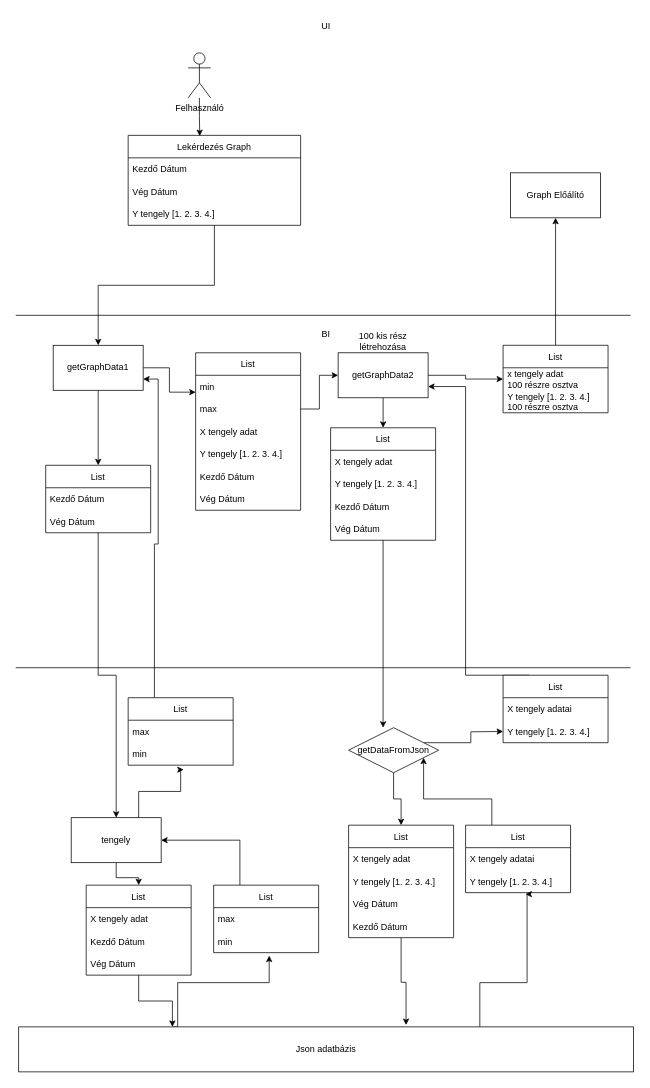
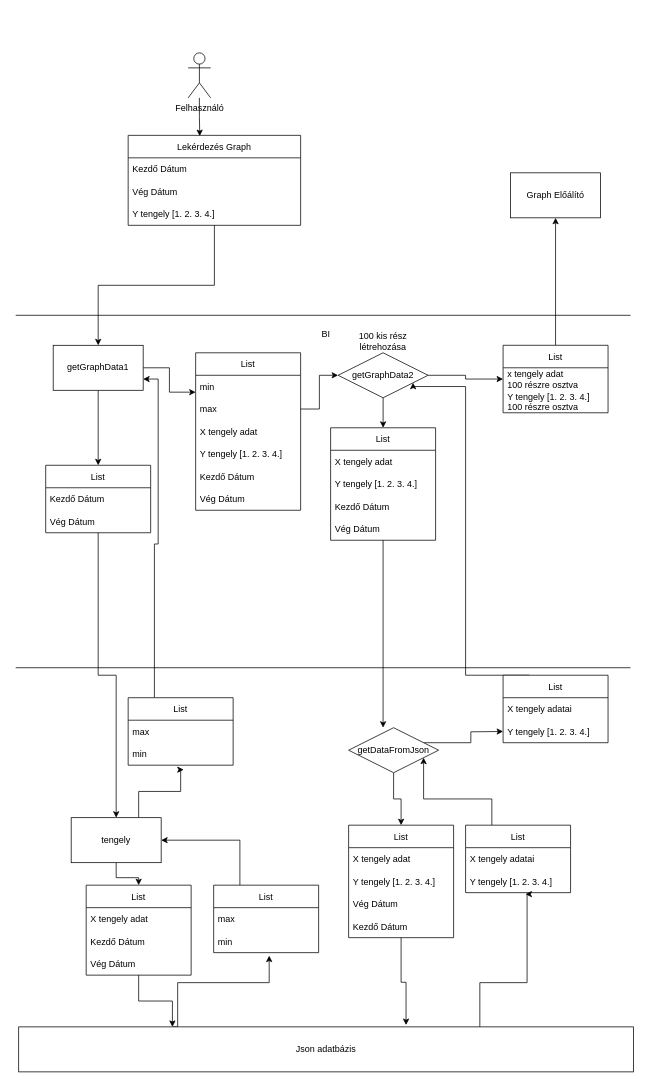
- <mxCell id="8" value="UI" style="text;html=1;strokeColor=none;fillColor=none;align=center;verticalAlign=middle;whiteSpace=wrap;rounded=0;" parent="1" vertex="1"><mxGeometry x="404" width="60" height="30" as="geometry" y="20" /></mxCell>
- <mxCell id="41" value="getGraphData2" style="rounded=0;whiteSpace=wrap;html=1;" parent="1" vertex="1"><mxGeometry x="450" y="470" width="120" height="60" as="geometry" /></mxCell>
+ <mxCell id="41" value="getGraphData2" style="rhombus;whiteSpace=wrap;html=1;" parent="1" vertex="1"><mxGeometry x="450" y="470" width="120" height="60" as="geometry" /></mxCell>
